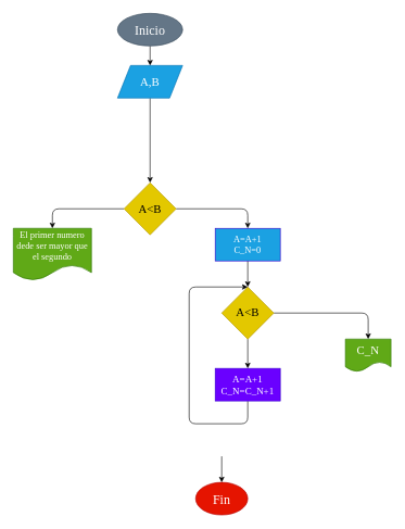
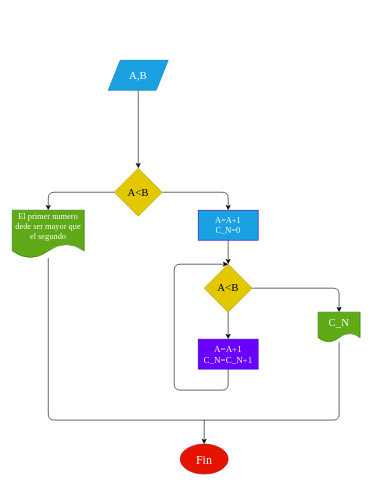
- <mxCell id="3" value="Inicio" style="ellipse;whiteSpace=wrap;html=1;fillColor=#647687;fontColor=#ffffff;strokeColor=#314354;fontFamily=Comic Sans MS;fontSize=20;" parent="1" vertex="1"><mxGeometry x="180" y="20" width="100" height="50" as="geometry" /></mxCell>
- <mxCell id="2" value="" style="edgeStyle=none;html=1;" parent="1" source="3" target="5" edge="1"><mxGeometry relative="1" as="geometry" /></mxCell>
+ <mxCell id="11" style="edgeStyle=none;html=1;fontColor=#CC0000;endArrow=none;endFill=0;" parent="1" source="12" target="18" edge="1"><mxGeometry relative="1" as="geometry"><mxPoint x="620" y="490" as="targetPoint" /><Array as="points"><mxPoint x="80" y="700" /><mxPoint x="565" y="700" /></Array></mxGeometry></mxCell>
